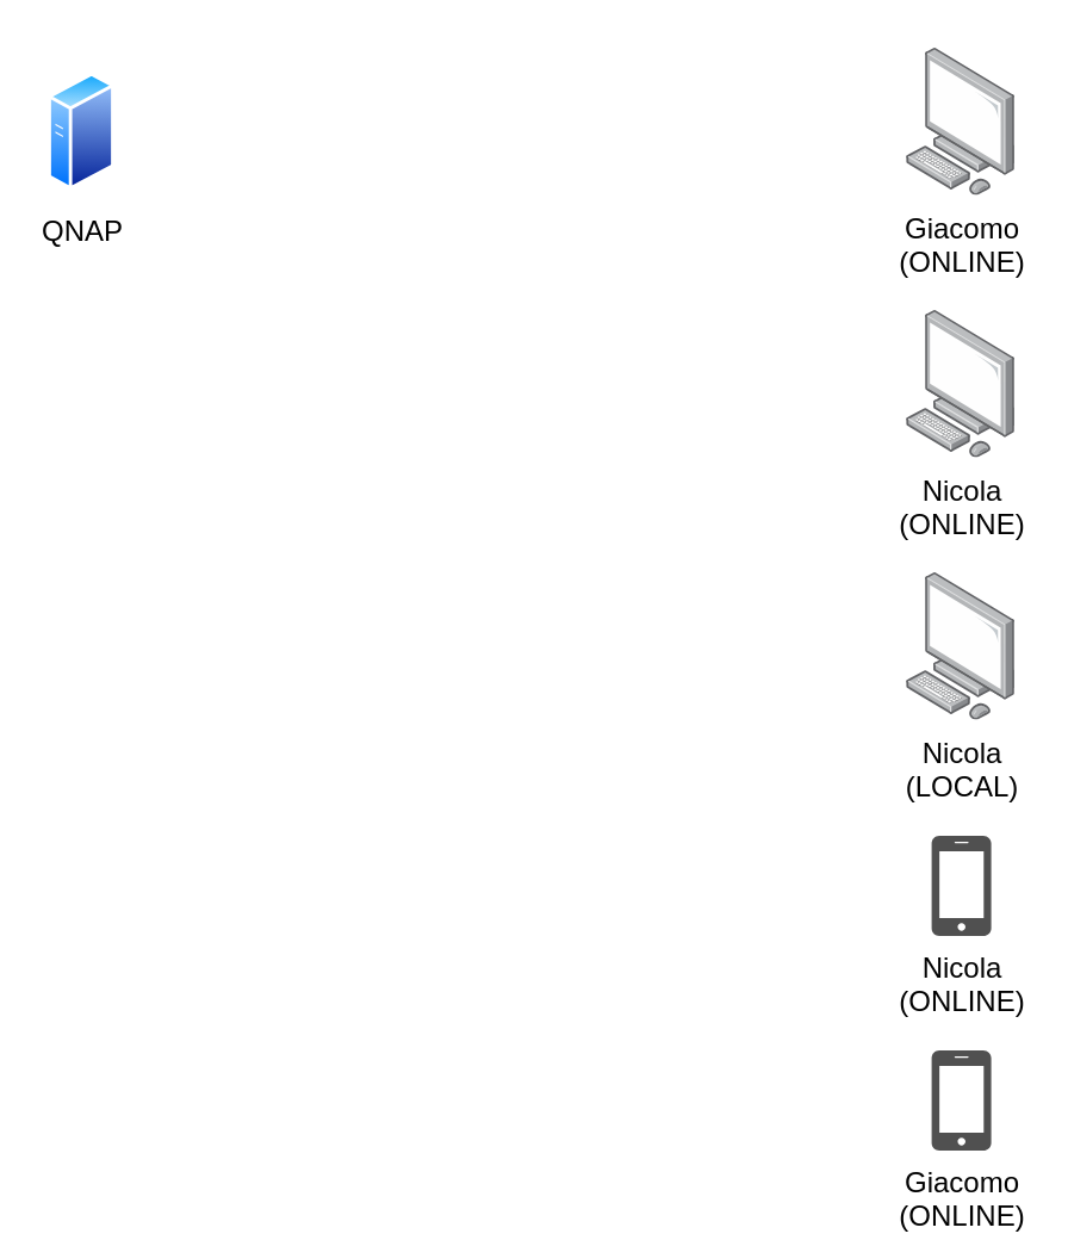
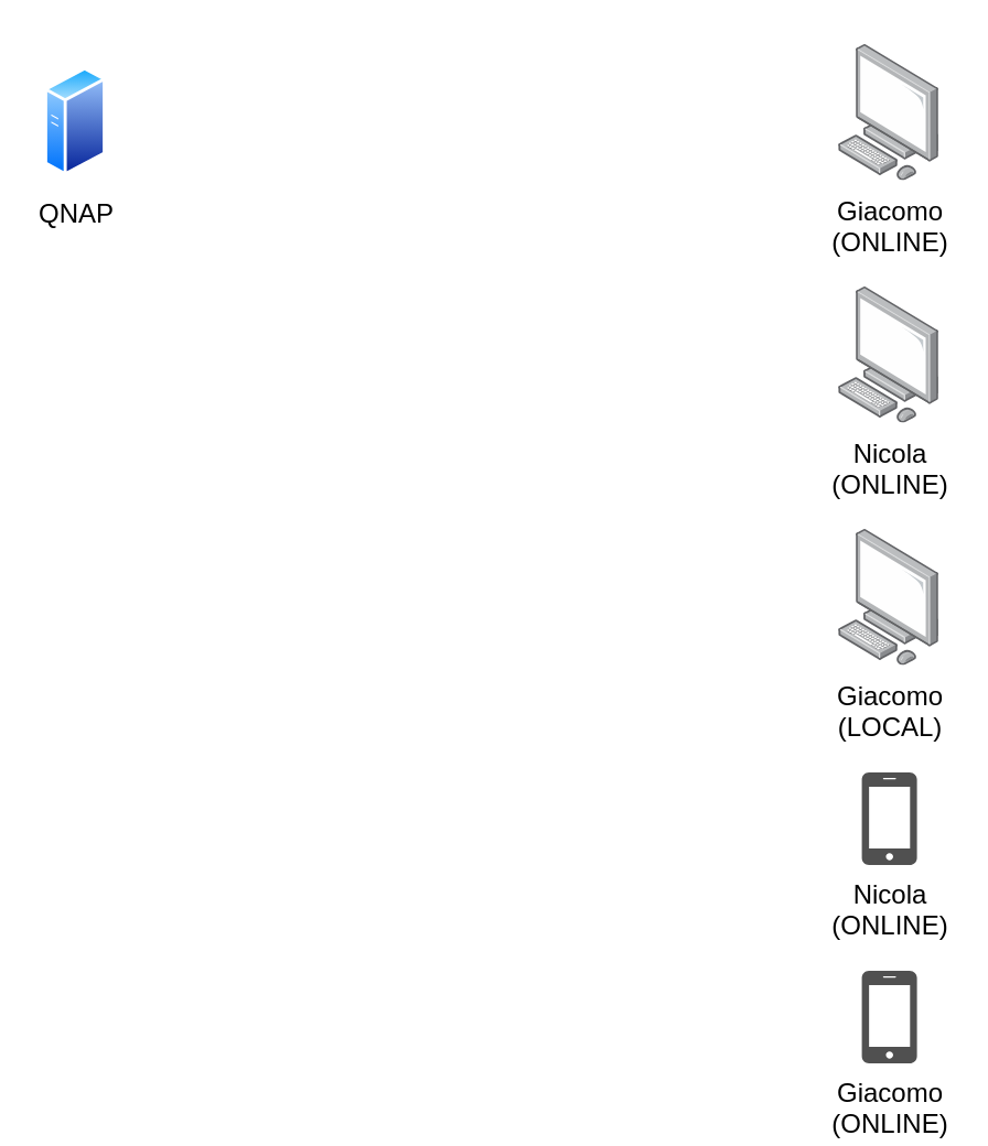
- <mxCell id="5" value="Nicola&lt;br&gt;(LOCAL)" style="image;points=[];aspect=fixed;html=1;align=center;shadow=0;dashed=0;image=img/lib/allied_telesis/computer_and_terminals/Personal_Computer.svg;" vertex="1" parent="1"><mxGeometry x="380" y="240" width="45.6" height="61.8" as="geometry" /></mxCell>
+ <mxCell id="5" value="Giacomo&lt;br&gt;(LOCAL)" style="image;points=[];aspect=fixed;html=1;align=center;shadow=0;dashed=0;image=img/lib/allied_telesis/computer_and_terminals/Personal_Computer.svg;" vertex="1" parent="1"><mxGeometry x="380" y="240" width="45.6" height="61.8" as="geometry" /></mxCell>
